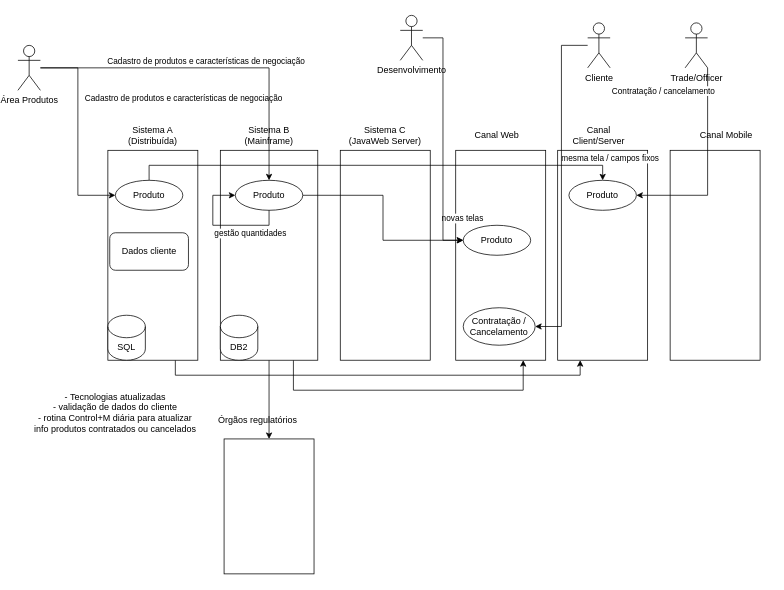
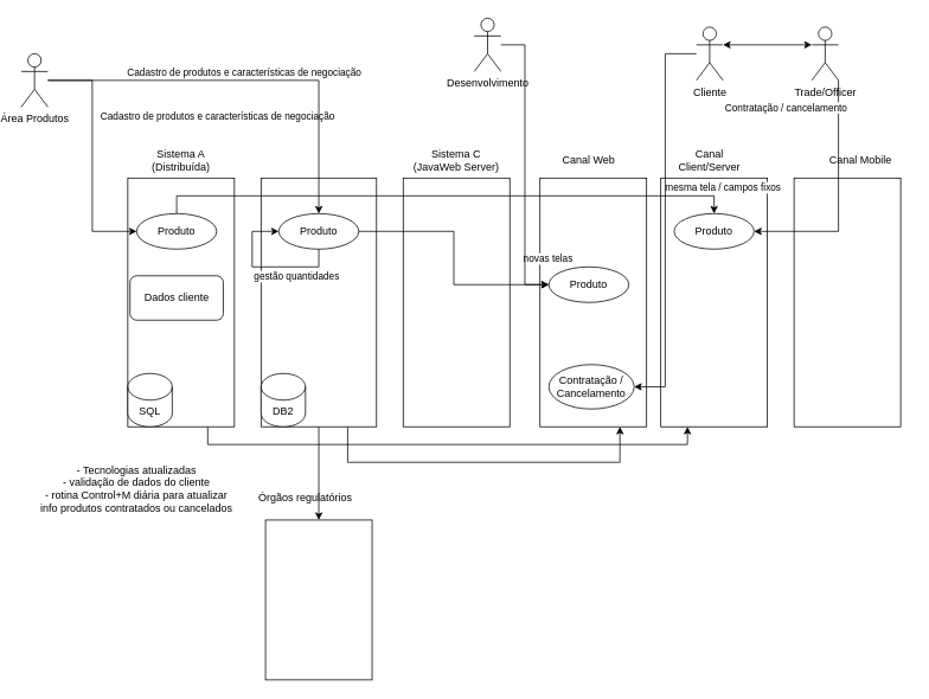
+ <mxCell id="45" value="" style="endArrow=classic;startArrow=classic;html=1;entryX=0;entryY=0.333;entryDx=0;entryDy=0;entryPerimeter=0;exitX=1;exitY=0.333;exitDx=0;exitDy=0;exitPerimeter=0;" edge="1" parent="1" source="38" target="44"><mxGeometry width="50" height="50" relative="1" as="geometry"><mxPoint x="590" y="570" as="sourcePoint" /><mxPoint x="640" y="520" as="targetPoint" /></mxGeometry></mxCell>
- <mxCell id="8" value="Sistema B&lt;br&gt;(Mainframe)" style="text;html=1;strokeColor=none;fillColor=none;align=center;verticalAlign=middle;whiteSpace=wrap;rounded=0;" vertex="1" parent="1"><mxGeometry x="290" y="170" width="130" height="20" as="geometry" /></mxCell>
